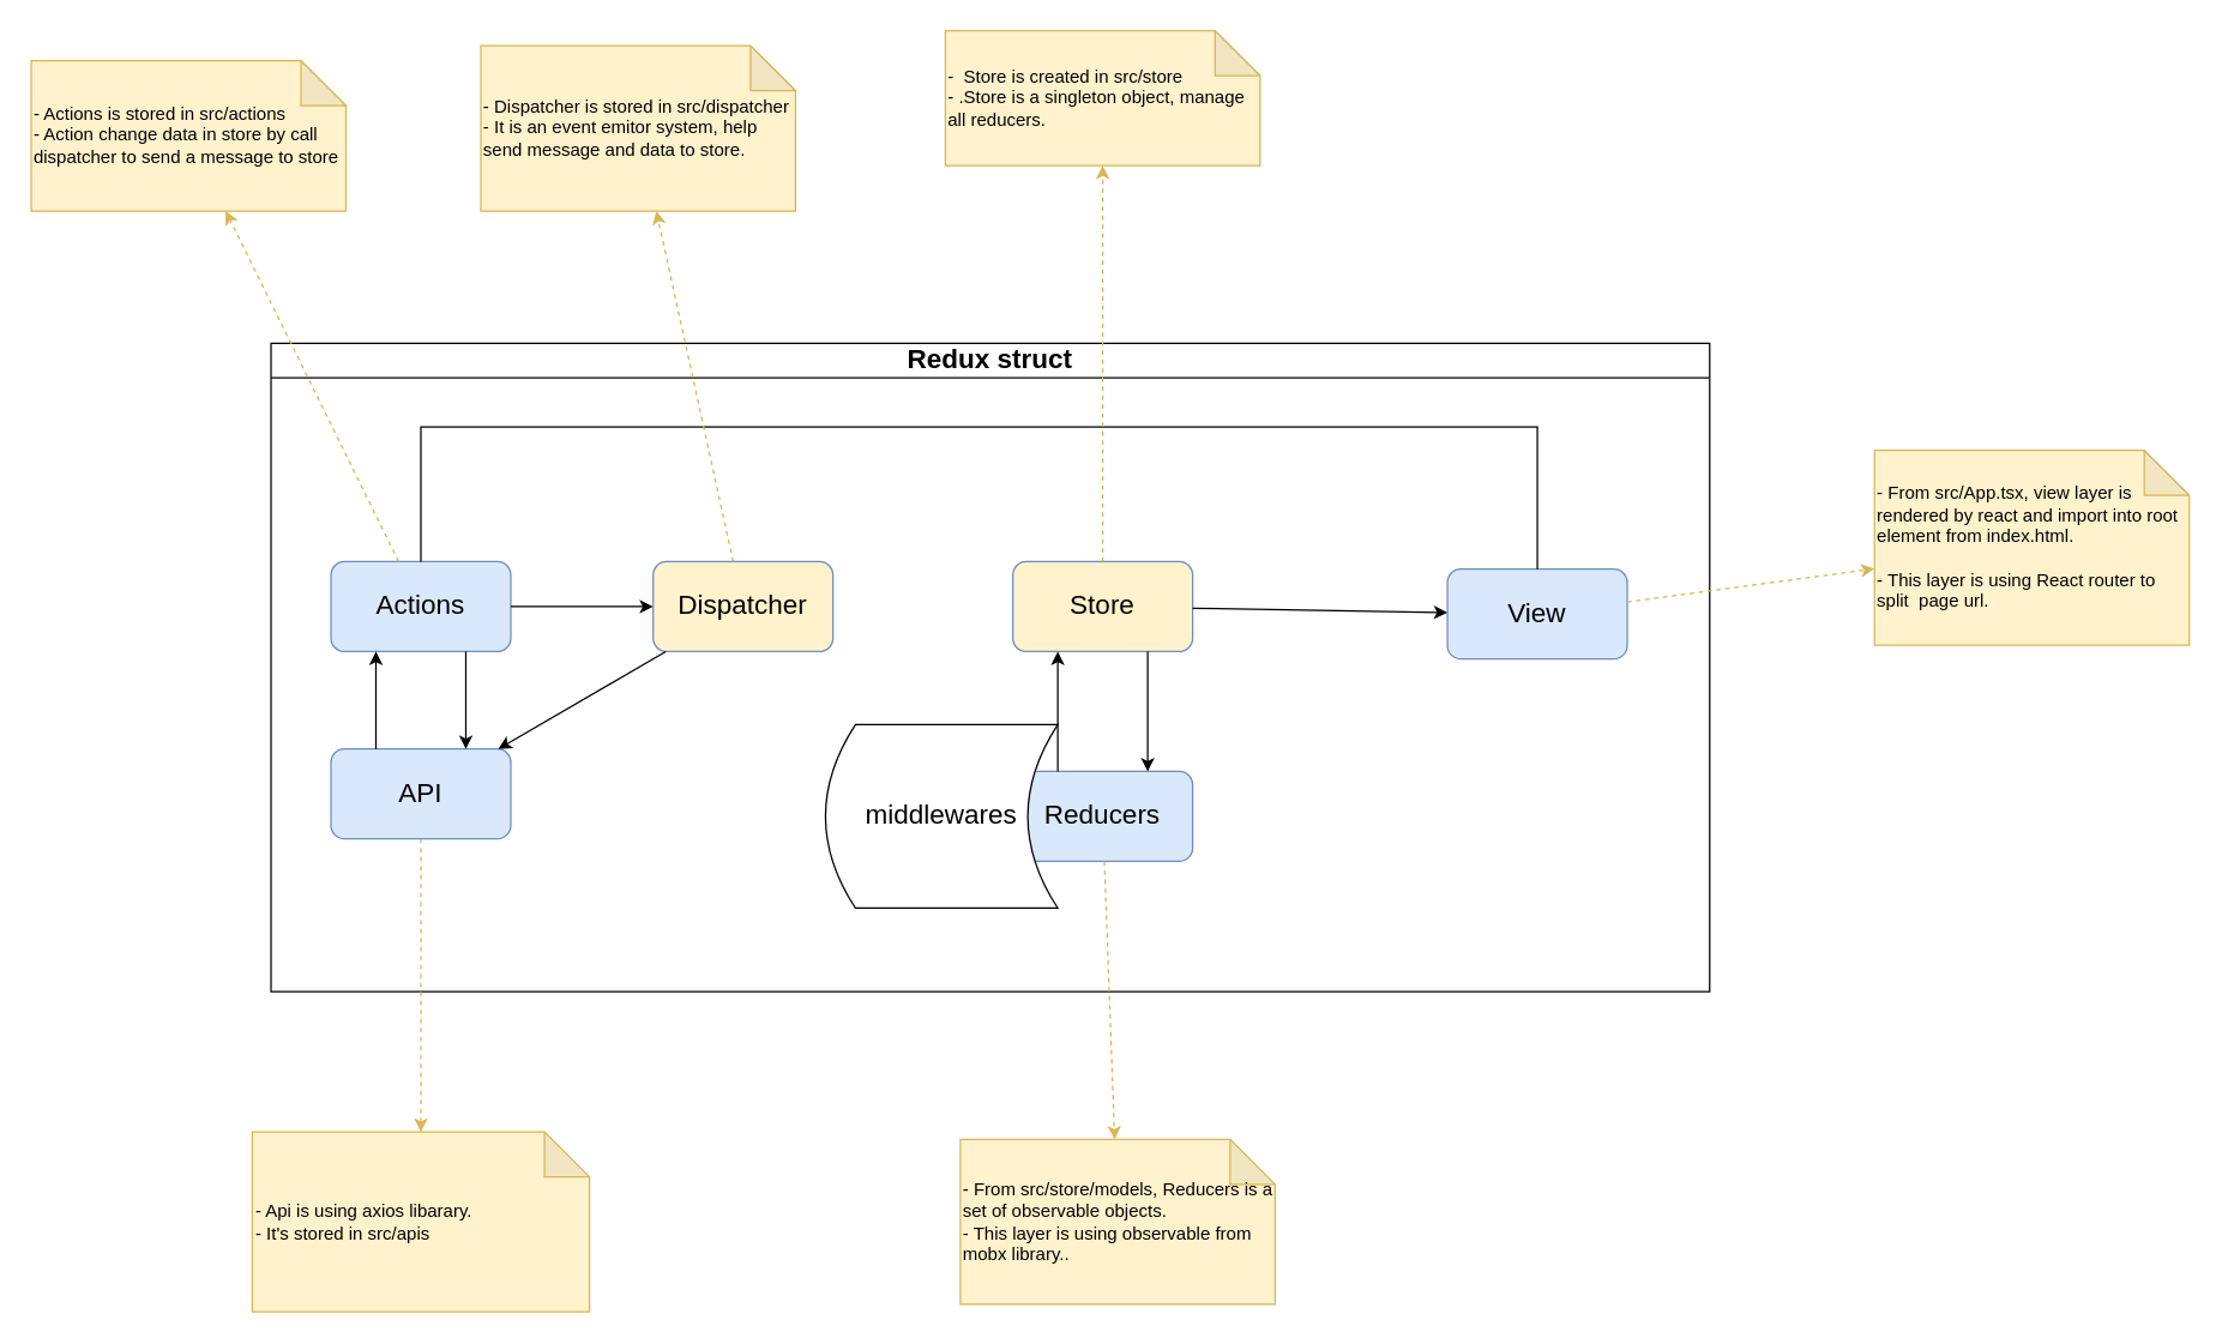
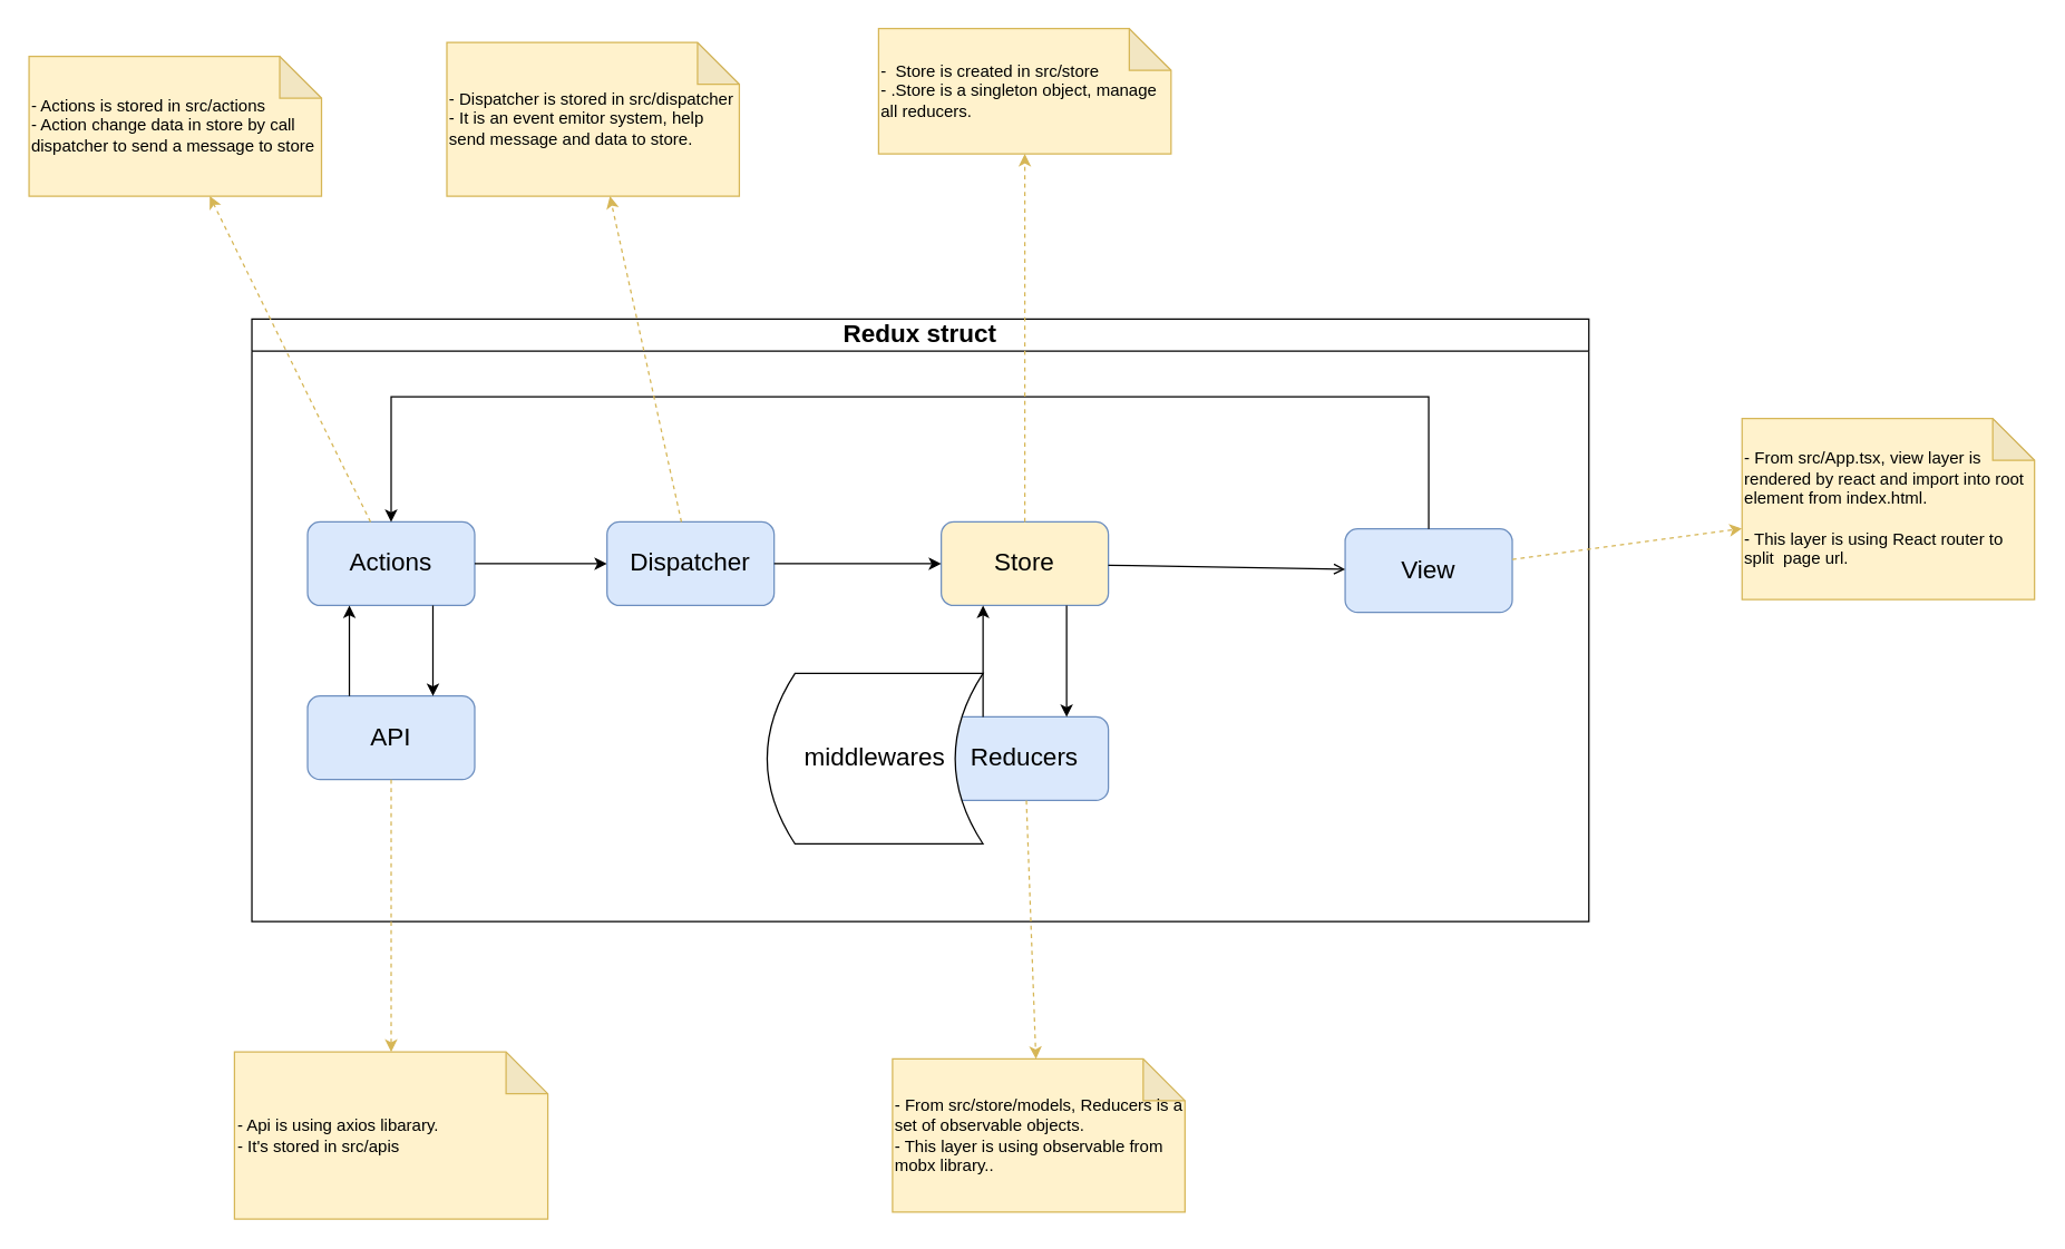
- <mxCell id="11" value="" style="endArrow=none;html=1;rounded=0;fontSize=18;" edge="1" parent="2" source="5" target="3"><mxGeometry width="50" height="50" relative="1" as="geometry"><mxPoint x="425" y="35.63" as="sourcePoint" /><mxPoint x="435" y="175.63" as="targetPoint" /><Array as="points"><mxPoint x="845" y="55.63" /><mxPoint x="100" y="55.63" /></Array></mxGeometry></mxCell>
+ <mxCell id="11" value="" style="endArrow=classic;html=1;rounded=0;fontSize=18;" edge="1" parent="2" source="5" target="3"><mxGeometry width="50" height="50" relative="1" as="geometry"><mxPoint x="425" y="35.63" as="sourcePoint" /><mxPoint x="435" y="175.63" as="targetPoint" /><Array as="points"><mxPoint x="845" y="55.63" /><mxPoint x="100" y="55.63" /></Array></mxGeometry></mxCell>
- <mxCell id="12" value="Dispatcher" style="rounded=1;whiteSpace=wrap;html=1;fontSize=18;fillColor=#fff2cc;strokeColor=#6c8ebf;" vertex="1" parent="2"><mxGeometry x="255" y="145.63" width="120" height="60" as="geometry" /></mxCell>
+ <mxCell id="12" value="Dispatcher" style="rounded=1;whiteSpace=wrap;html=1;fontSize=18;fillColor=#dae8fc;strokeColor=#6c8ebf;" vertex="1" parent="2"><mxGeometry x="255" y="145.63" width="120" height="60" as="geometry" /></mxCell>
- <mxCell id="10" value="" style="endArrow=classic;html=1;rounded=0;fontSize=18;" edge="1" parent="2" source="4" target="5"><mxGeometry width="50" height="50" relative="1" as="geometry"><mxPoint x="385" y="225.63" as="sourcePoint" /><mxPoint x="435" y="175.63" as="targetPoint" /></mxGeometry></mxCell>
+ <mxCell id="10" value="" style="endArrow=open;html=1;rounded=0;fontSize=18;" edge="1" parent="2" source="4" target="5"><mxGeometry width="50" height="50" relative="1" as="geometry"><mxPoint x="385" y="225.63" as="sourcePoint" /><mxPoint x="435" y="175.63" as="targetPoint" /></mxGeometry></mxCell>
- <mxCell id="13" value="" style="endArrow=classic;html=1;rounded=0;fontSize=18;" edge="1" parent="2" source="12" target="6"><mxGeometry width="50" height="50" relative="1" as="geometry"><mxPoint x="385" y="315.63" as="sourcePoint" /><mxPoint x="395" y="178.963" as="targetPoint" /></mxGeometry></mxCell>
+ <mxCell id="13" value="" style="endArrow=classic;html=1;rounded=0;fontSize=18;entryX=0;entryY=0.5;entryDx=0;entryDy=0;" edge="1" parent="2" source="12" target="4"><mxGeometry width="50" height="50" relative="1" as="geometry"><mxPoint x="385" y="315.63" as="sourcePoint" /><mxPoint x="395" y="178.963" as="targetPoint" /></mxGeometry></mxCell>
